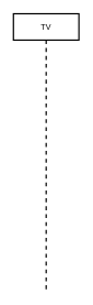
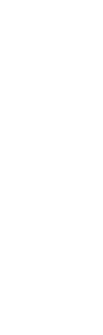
- <mxCell id="2" value="TV" style="shape=umlLifeline;perimeter=lifelinePerimeter;whiteSpace=wrap;html=1;container=1;collapsible=0;recursiveResize=0;outlineConnect=0;strokeWidth=2;" vertex="1" parent="1"><mxGeometry x="20" y="20" width="100" height="420" as="geometry" /></mxCell>
